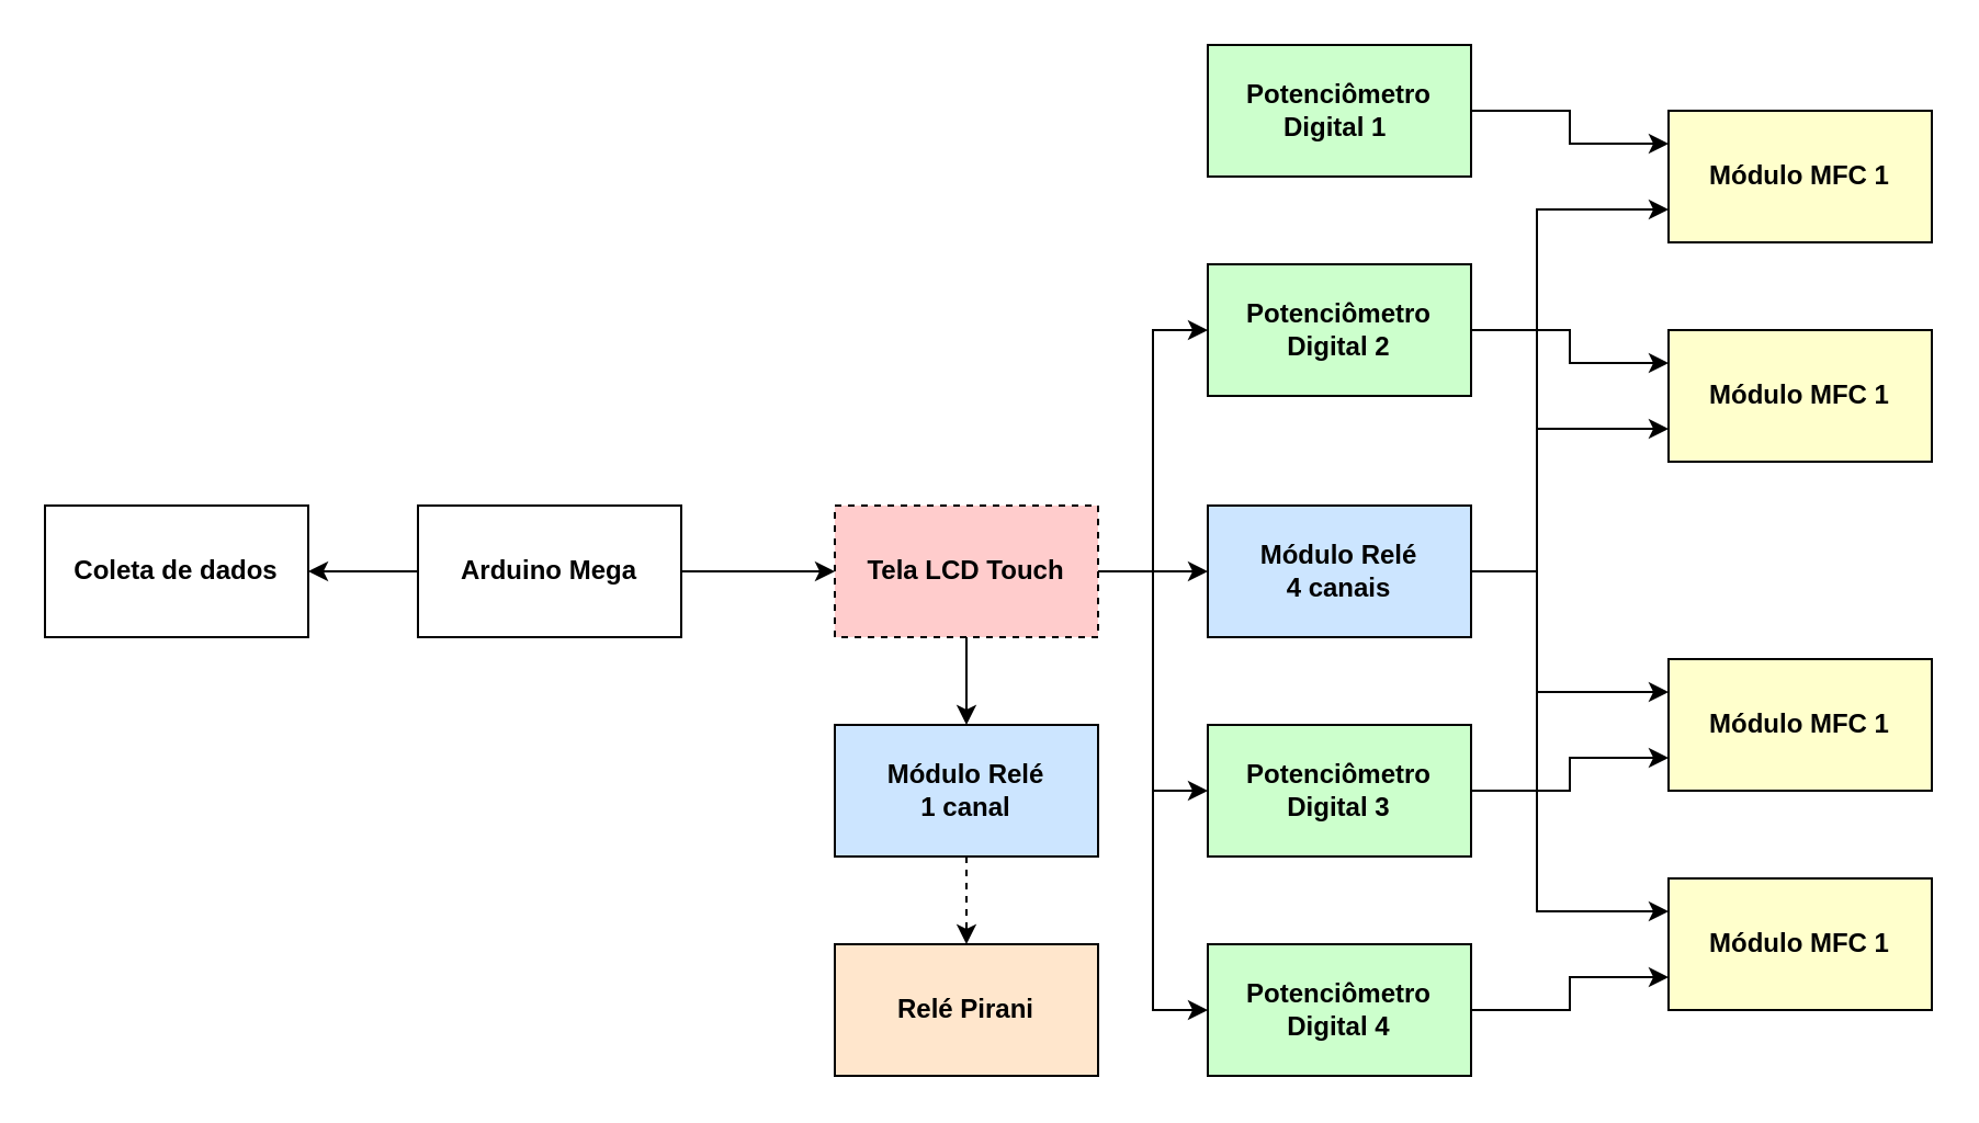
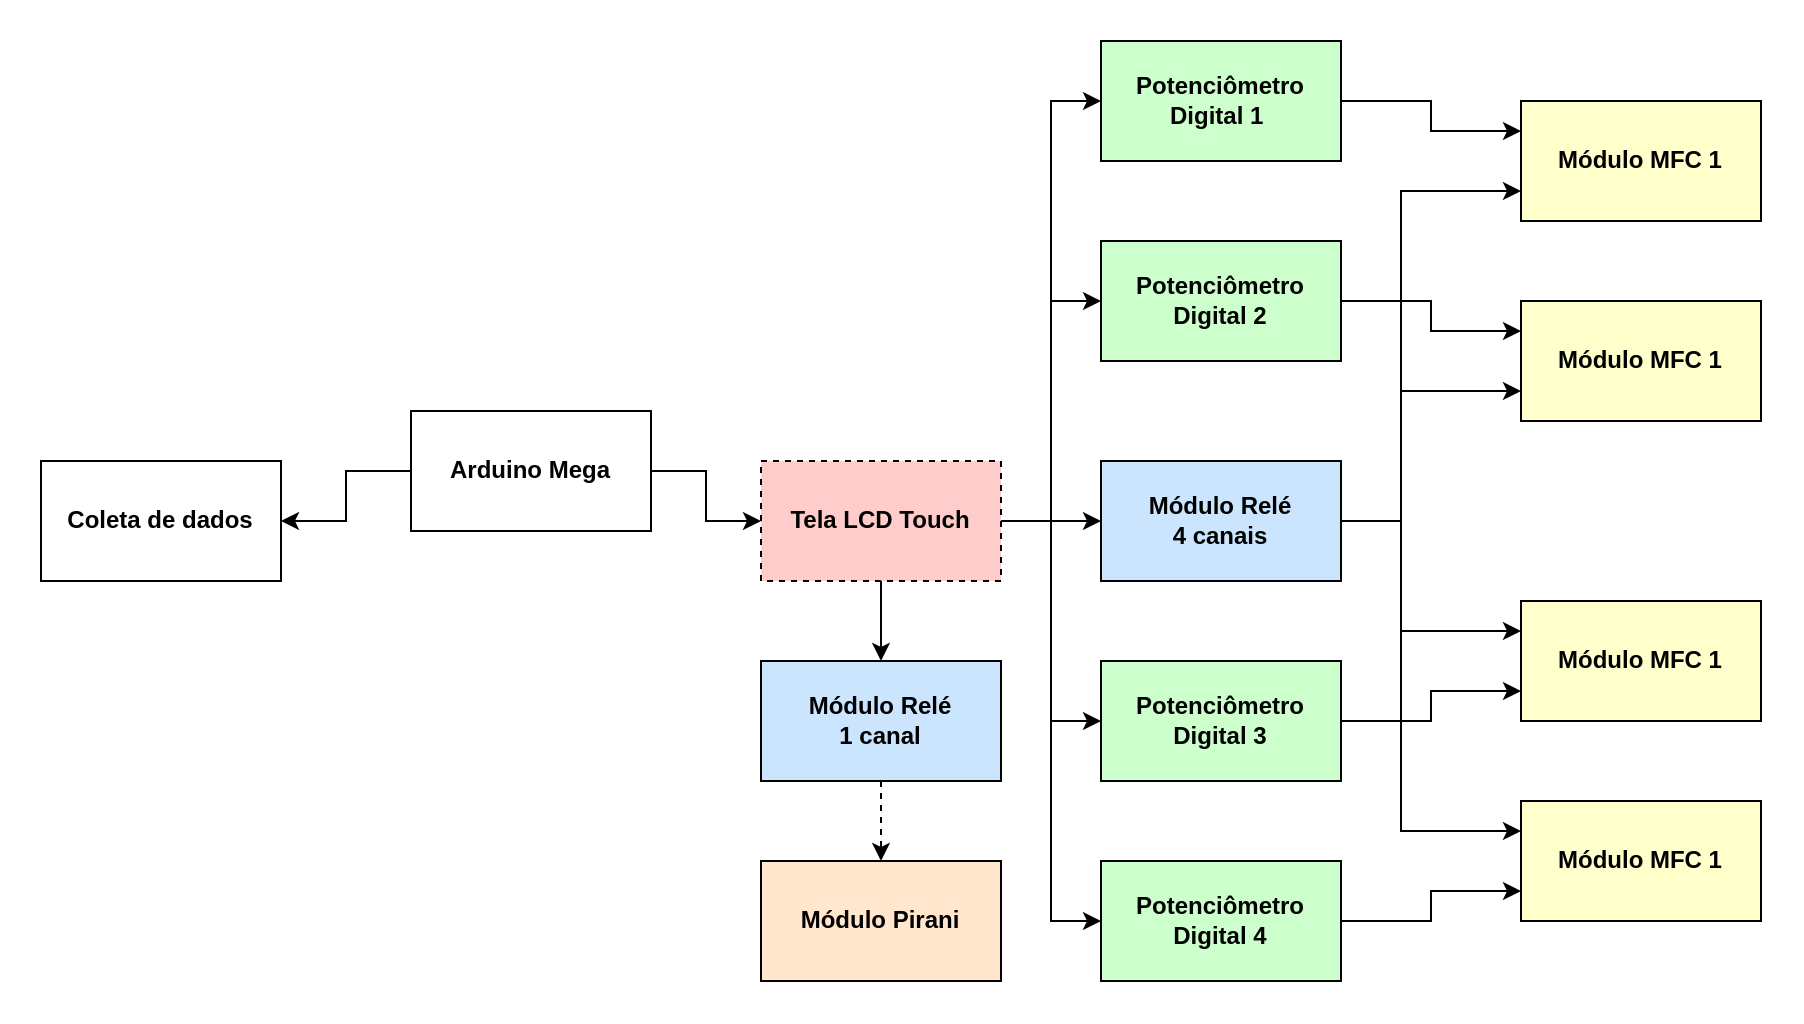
+ <mxCell id="9" style="edgeStyle=orthogonalEdgeStyle;rounded=0;orthogonalLoop=1;jettySize=auto;html=1;exitX=1;exitY=0.5;exitDx=0;exitDy=0;entryX=0;entryY=0.5;entryDx=0;entryDy=0;labelBackgroundColor=default;fontColor=default;strokeColor=default;" edge="1" parent="1" source="11" target="24"><mxGeometry relative="1" as="geometry" /></mxCell>
- <mxCell id="4" value="Arduino Mega" style="rounded=0;whiteSpace=wrap;html=1;fillColor=default;strokeColor=default;fontColor=default;fontStyle=1" vertex="1" parent="1"><mxGeometry x="190" y="230" width="120" height="60" as="geometry" /></mxCell>
+ <mxCell id="4" value="Arduino Mega" style="rounded=0;whiteSpace=wrap;html=1;fillColor=default;strokeColor=default;fontColor=default;fontStyle=1" vertex="1" parent="1"><mxGeometry x="205" y="205" width="120" height="60" as="geometry" /></mxCell>
- <mxCell id="31" value="Relé Pirani" style="rounded=0;whiteSpace=wrap;html=1;fillColor=#FFE6CC;strokeColor=default;fontColor=default;fontStyle=1" vertex="1" parent="1"><mxGeometry x="380" y="430" width="120" height="60" as="geometry" /></mxCell>
+ <mxCell id="31" value="Módulo Pirani" style="rounded=0;whiteSpace=wrap;html=1;fillColor=#FFE6CC;strokeColor=default;fontColor=default;fontStyle=1" vertex="1" parent="1"><mxGeometry x="380" y="430" width="120" height="60" as="geometry" /></mxCell>
